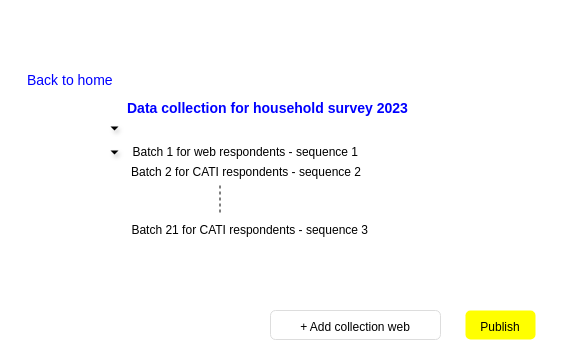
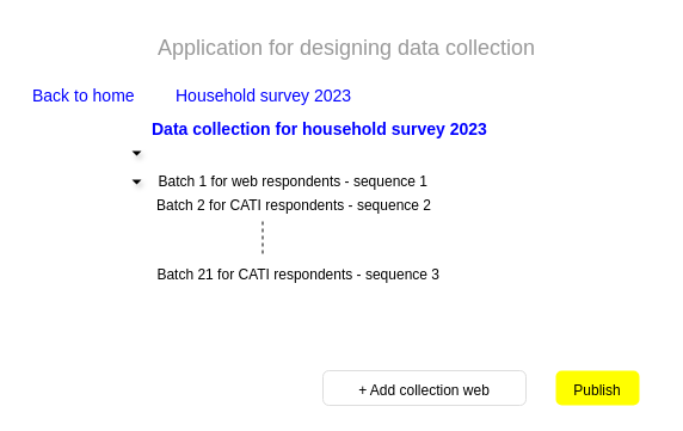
+ <mxCell id="13" value="&lt;font style=&quot;font-size: 18px;&quot;&gt;Application for designing data collection&lt;/font&gt;" style="html=1;shadow=0;dashed=0;fillColor=none;strokeColor=none;shape=mxgraph.bootstrap.rect;fontColor=#999999;fontSize=14;whiteSpace=wrap;" parent="1" vertex="1"><mxGeometry x="30" y="20" width="520" height="40" as="geometry" /></mxCell>
+ <mxCell id="3" value="&lt;font style=&quot;font-size: 14px;&quot;&gt;Household survey 2023&lt;/font&gt;" style="html=1;shadow=0;dashed=0;shape=mxgraph.bootstrap.rect;strokeColor=none;fillColor=none;fontColor=#0000FF;align=left;spacingLeft=5;whiteSpace=wrap;rounded=0;" parent="1" vertex="1"><mxGeometry x="140" y="70" width="240" height="20" as="geometry" /></mxCell>
